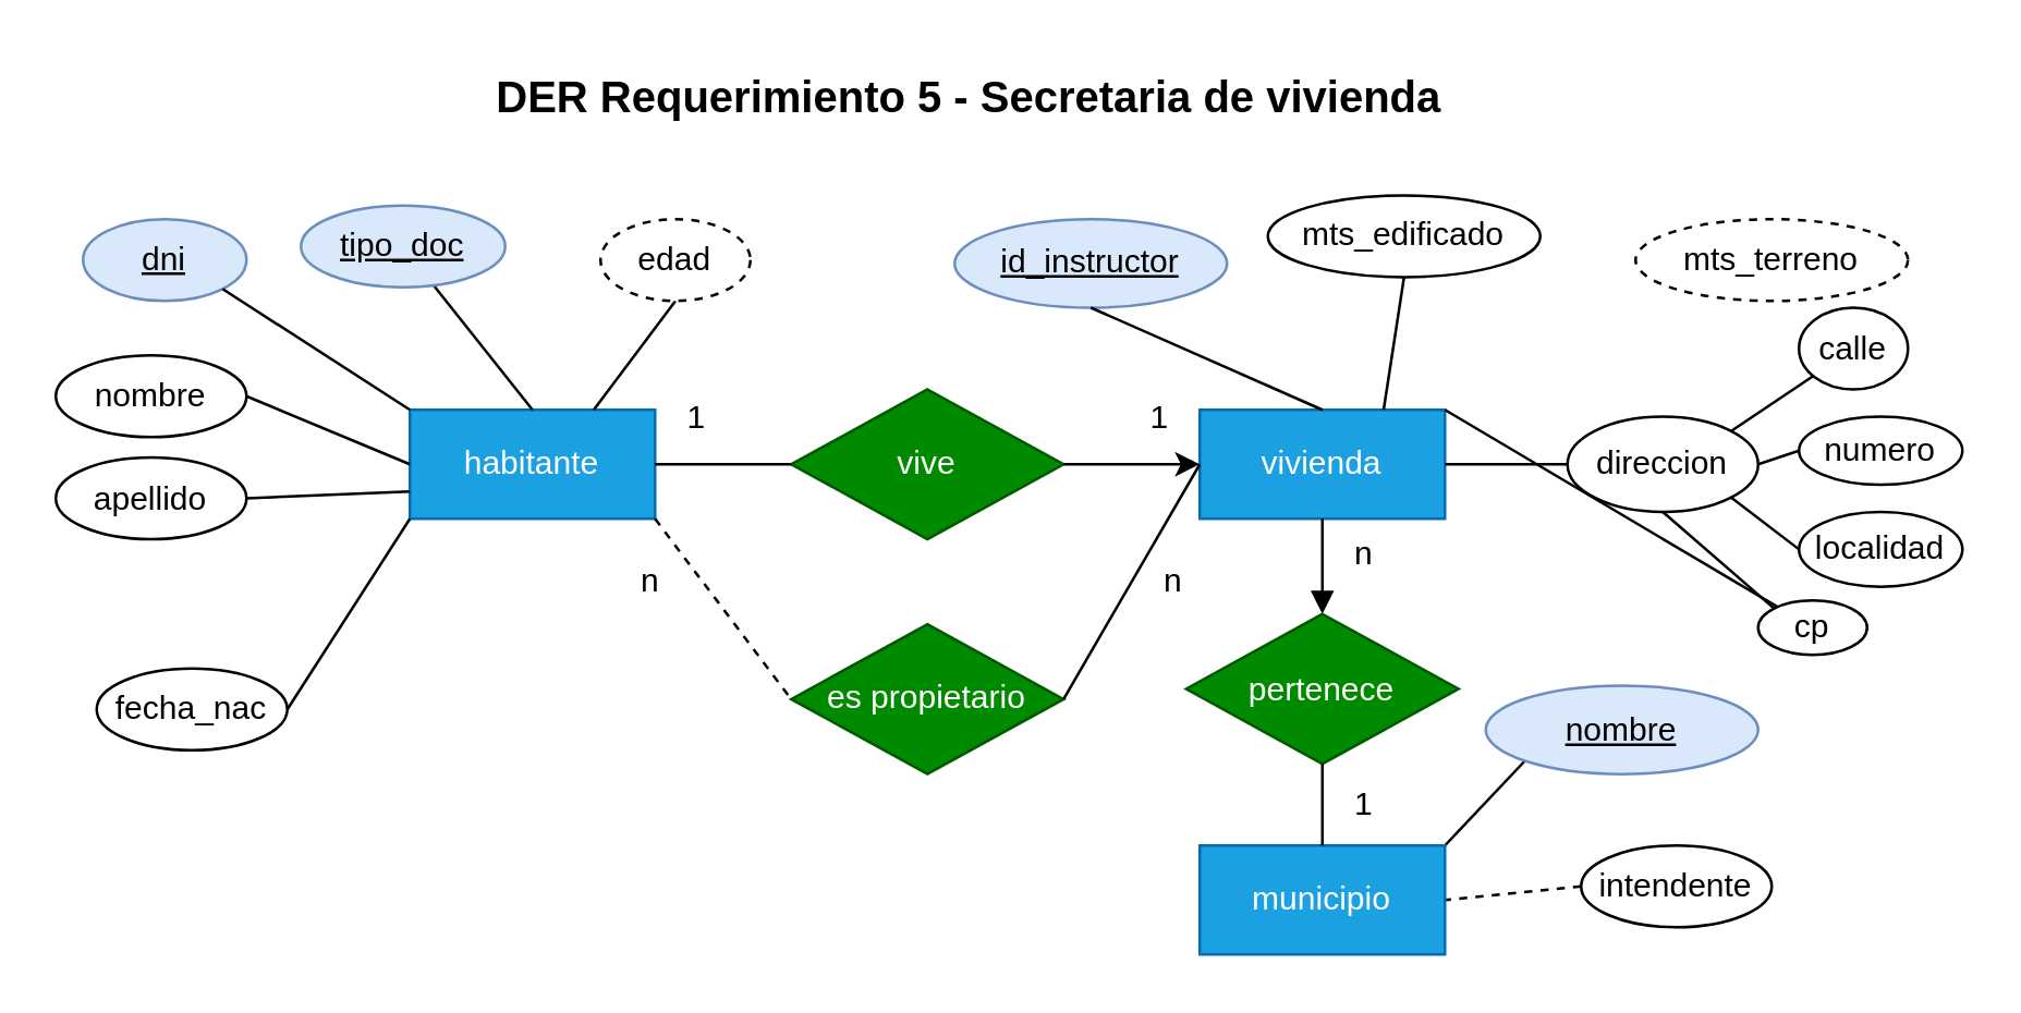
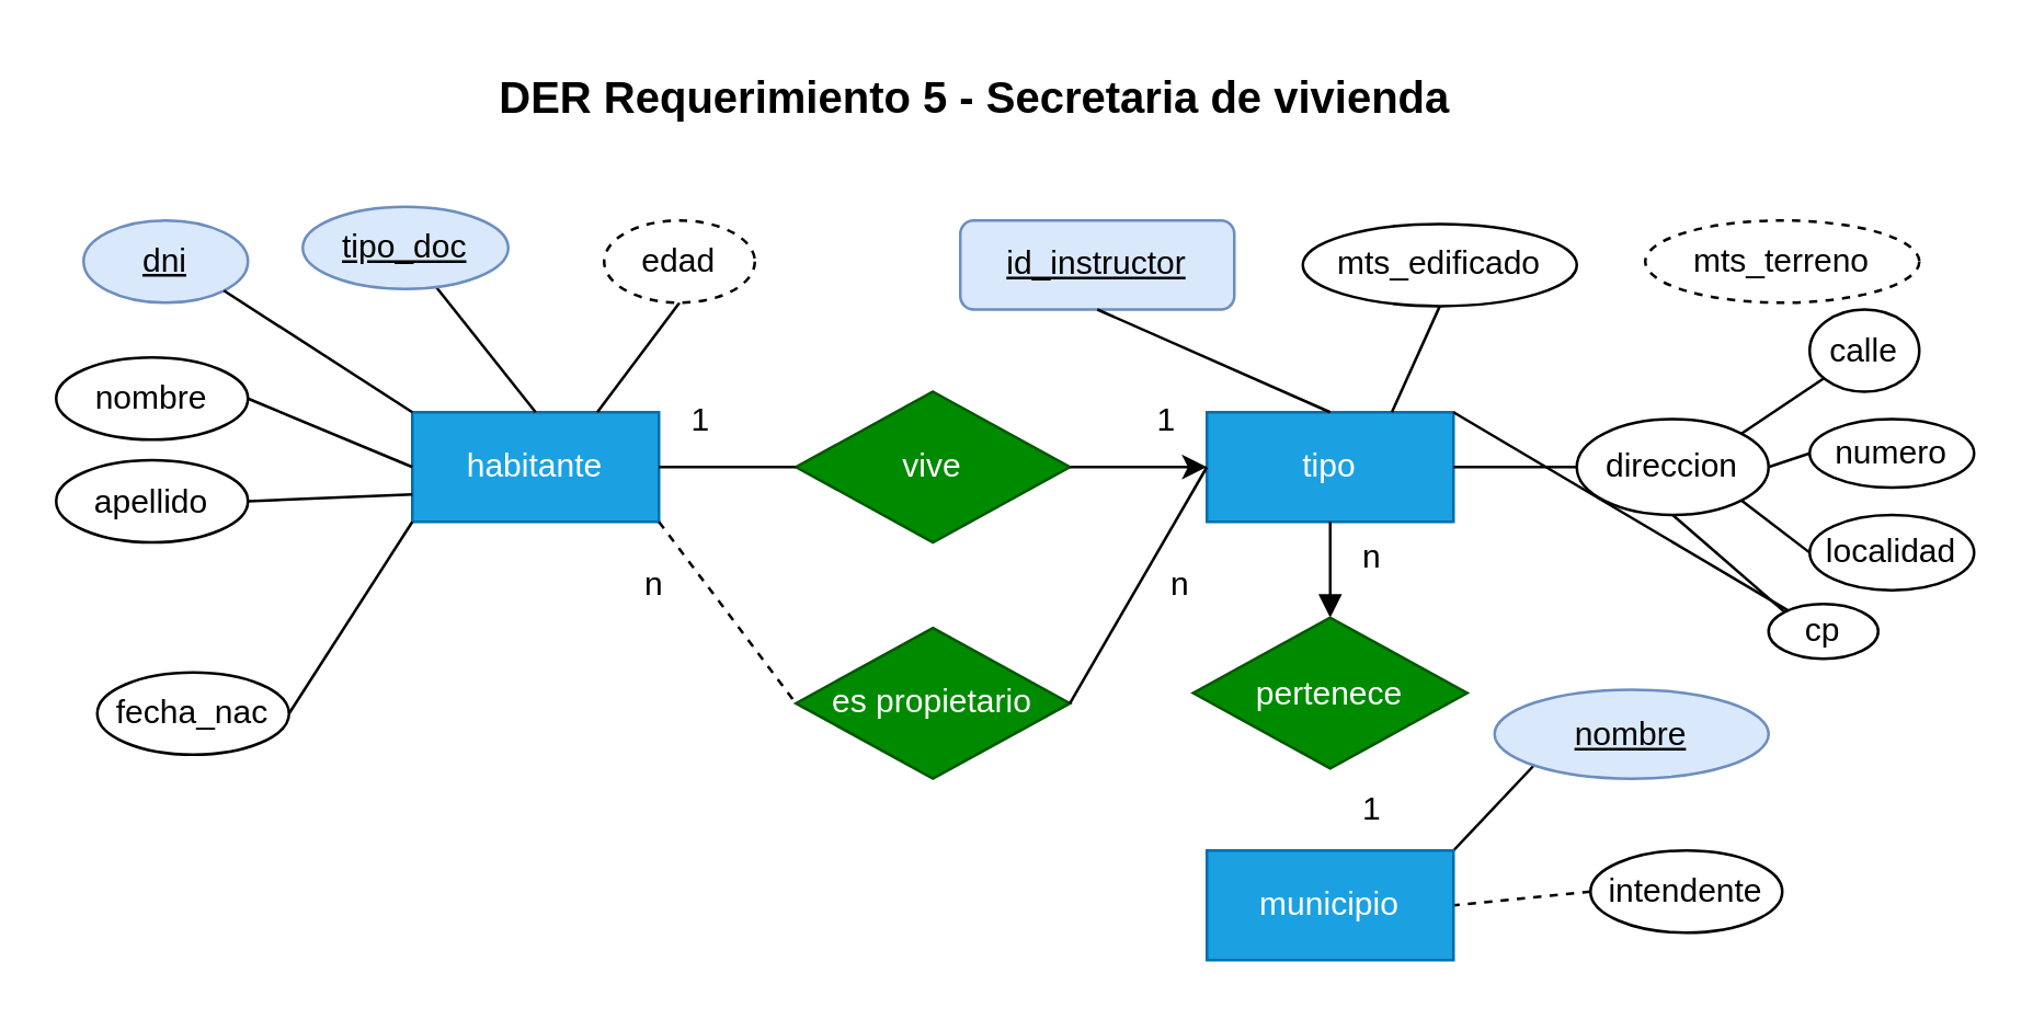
- <mxCell id="36" value="mts_edificado" style="ellipse;whiteSpace=wrap;html=1;align=center;" parent="1" vertex="1"><mxGeometry x="465" y="71.25" width="100" height="30" as="geometry" /></mxCell>
+ <mxCell id="36" value="mts_edificado" style="ellipse;whiteSpace=wrap;html=1;align=center;" parent="1" vertex="1"><mxGeometry x="475" y="81.25" width="100" height="30" as="geometry" /></mxCell>
- <mxCell id="7" value="id_instructor" style="ellipse;whiteSpace=wrap;html=1;align=center;fontStyle=4;fillColor=#dae8fc;strokeColor=#6c8ebf;" parent="1" vertex="1"><mxGeometry x="350" y="80" width="100" height="32.5" as="geometry" /></mxCell>
+ <mxCell id="7" value="id_instructor" style="whiteSpace=wrap;html=1;align=center;fontStyle=4;fillColor=#dae8fc;strokeColor=#6c8ebf;rounded=1;" parent="1" vertex="1"><mxGeometry x="350" y="80" width="100" height="32.5" as="geometry" /></mxCell>
- <mxCell id="5" value="vivienda" style="whiteSpace=wrap;html=1;align=center;fillColor=#1ba1e2;fontColor=#ffffff;strokeColor=#006EAF;" parent="1" vertex="1"><mxGeometry x="440" y="150" width="90" height="40" as="geometry" /></mxCell>
+ <mxCell id="5" value="tipo" style="whiteSpace=wrap;html=1;align=center;fillColor=#1ba1e2;fontColor=#ffffff;strokeColor=#006EAF;" parent="1" vertex="1"><mxGeometry x="440" y="150" width="90" height="40" as="geometry" /></mxCell>
- <mxCell id="50" value="" style="endArrow=none;html=1;rounded=0;exitX=0.5;exitY=0;exitDx=0;exitDy=0;entryX=0.5;entryY=1;entryDx=0;entryDy=0;" edge="1" parent="1" source="47" target="48"><mxGeometry relative="1" as="geometry"><mxPoint x="540" y="320" as="sourcePoint" /><mxPoint x="569" y="289" as="targetPoint" /></mxGeometry></mxCell>
